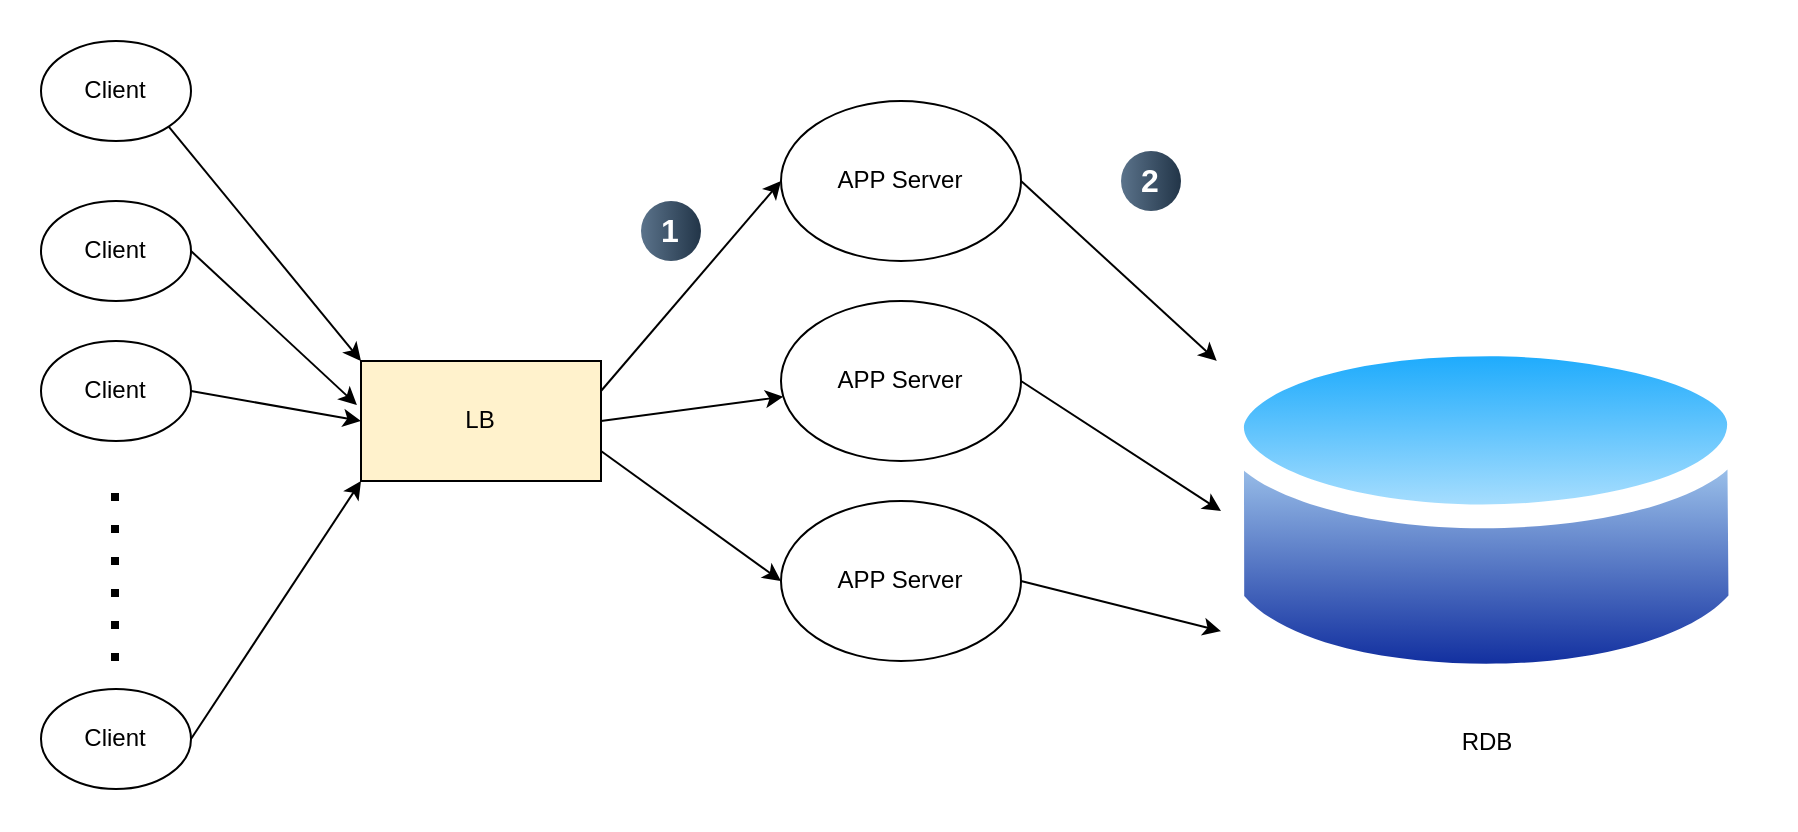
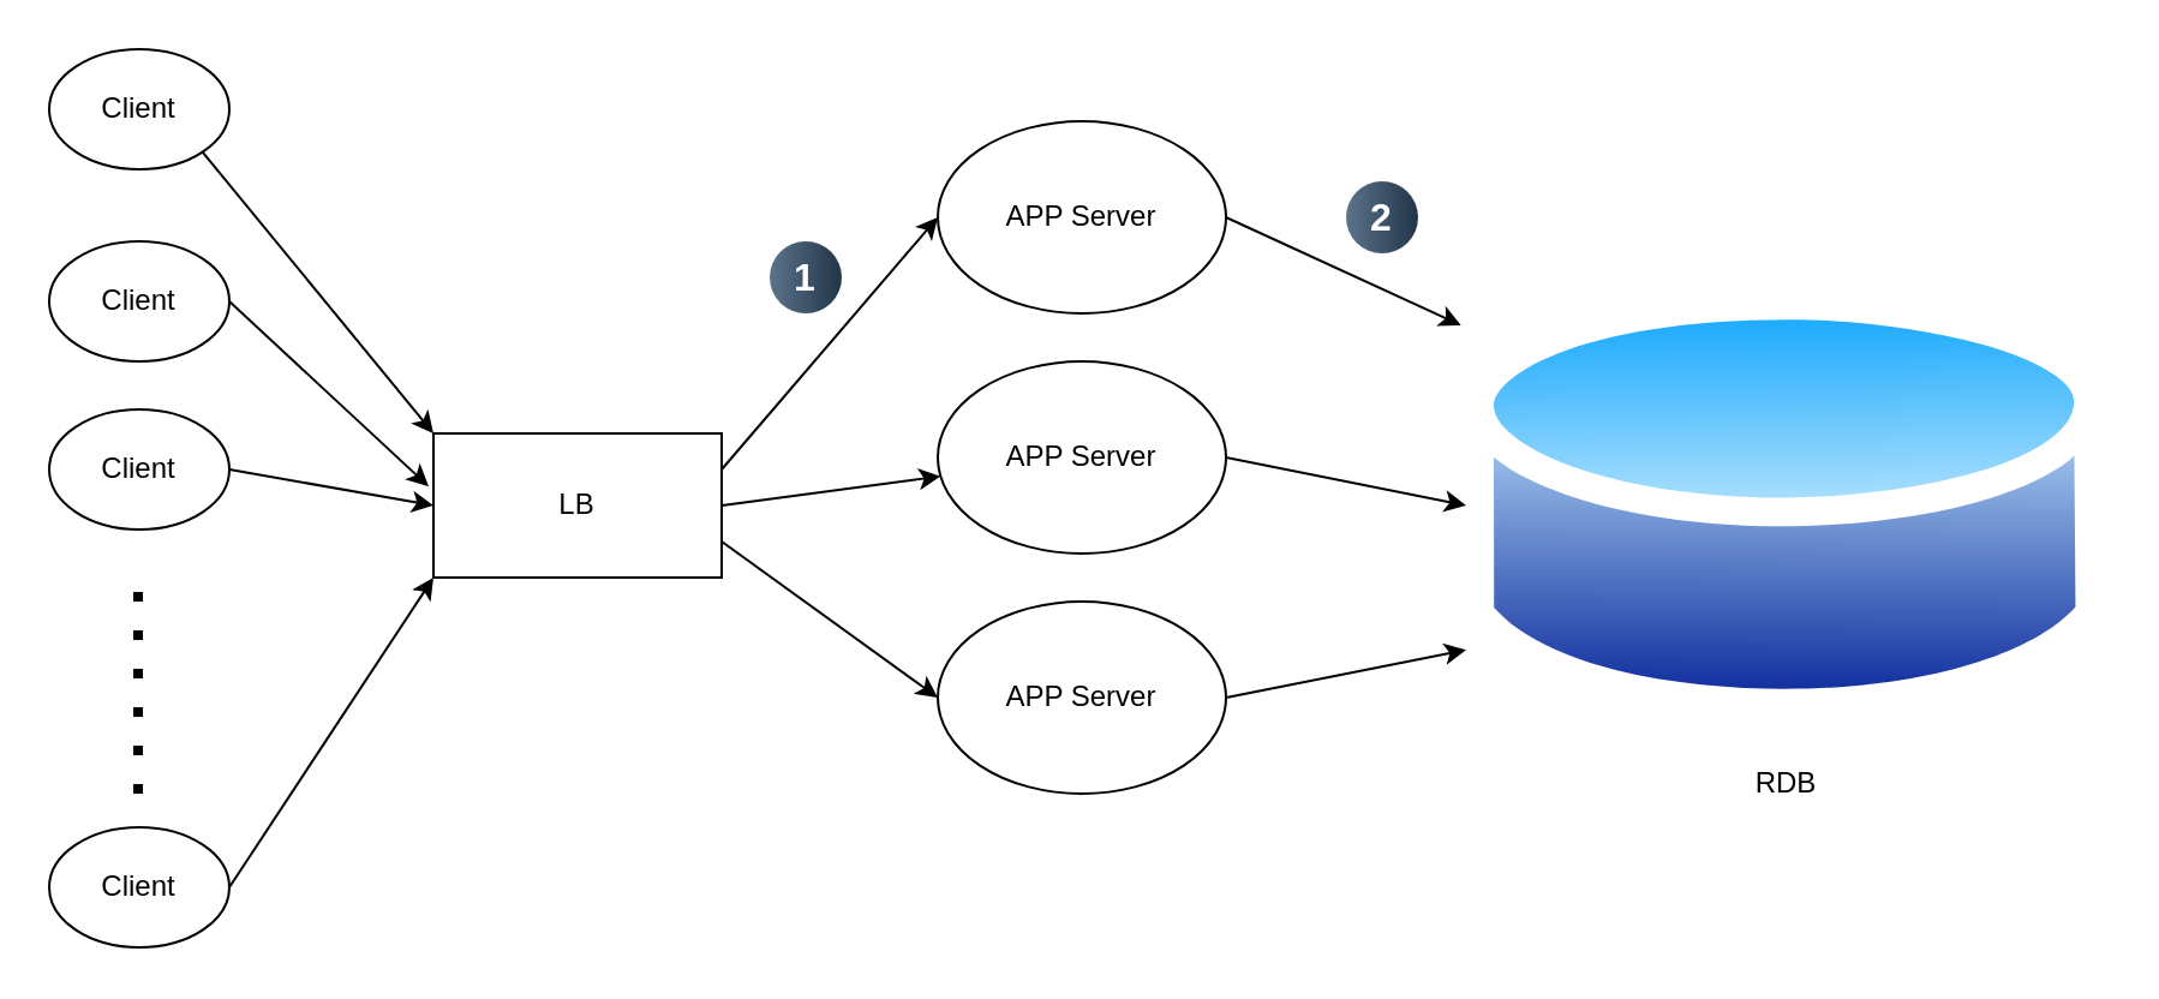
- <mxCell id="8" value="LB" style="rounded=0;whiteSpace=wrap;html=1;fillColor=#fff2cc;" parent="1" vertex="1"><mxGeometry x="180" y="180" width="120" height="60" as="geometry" /></mxCell>
+ <mxCell id="8" value="LB" style="rounded=0;whiteSpace=wrap;html=1;" parent="1" vertex="1"><mxGeometry x="180" y="180" width="120" height="60" as="geometry" /></mxCell>
- <mxCell id="9" value="RDB" style="image;aspect=fixed;perimeter=ellipsePerimeter;html=1;align=center;shadow=0;dashed=0;spacingTop=3;image=img/lib/active_directory/database.svg;" parent="1" vertex="1"><mxGeometry x="610" y="156.5" width="266.22" height="197" as="geometry" /></mxCell>
+ <mxCell id="9" value="RDB" style="image;aspect=fixed;perimeter=ellipsePerimeter;html=1;align=center;shadow=0;dashed=0;spacingTop=3;image=img/lib/active_directory/database.svg;" parent="1" vertex="1"><mxGeometry x="610" y="111.5" width="266.22" height="197" as="geometry" /></mxCell>
